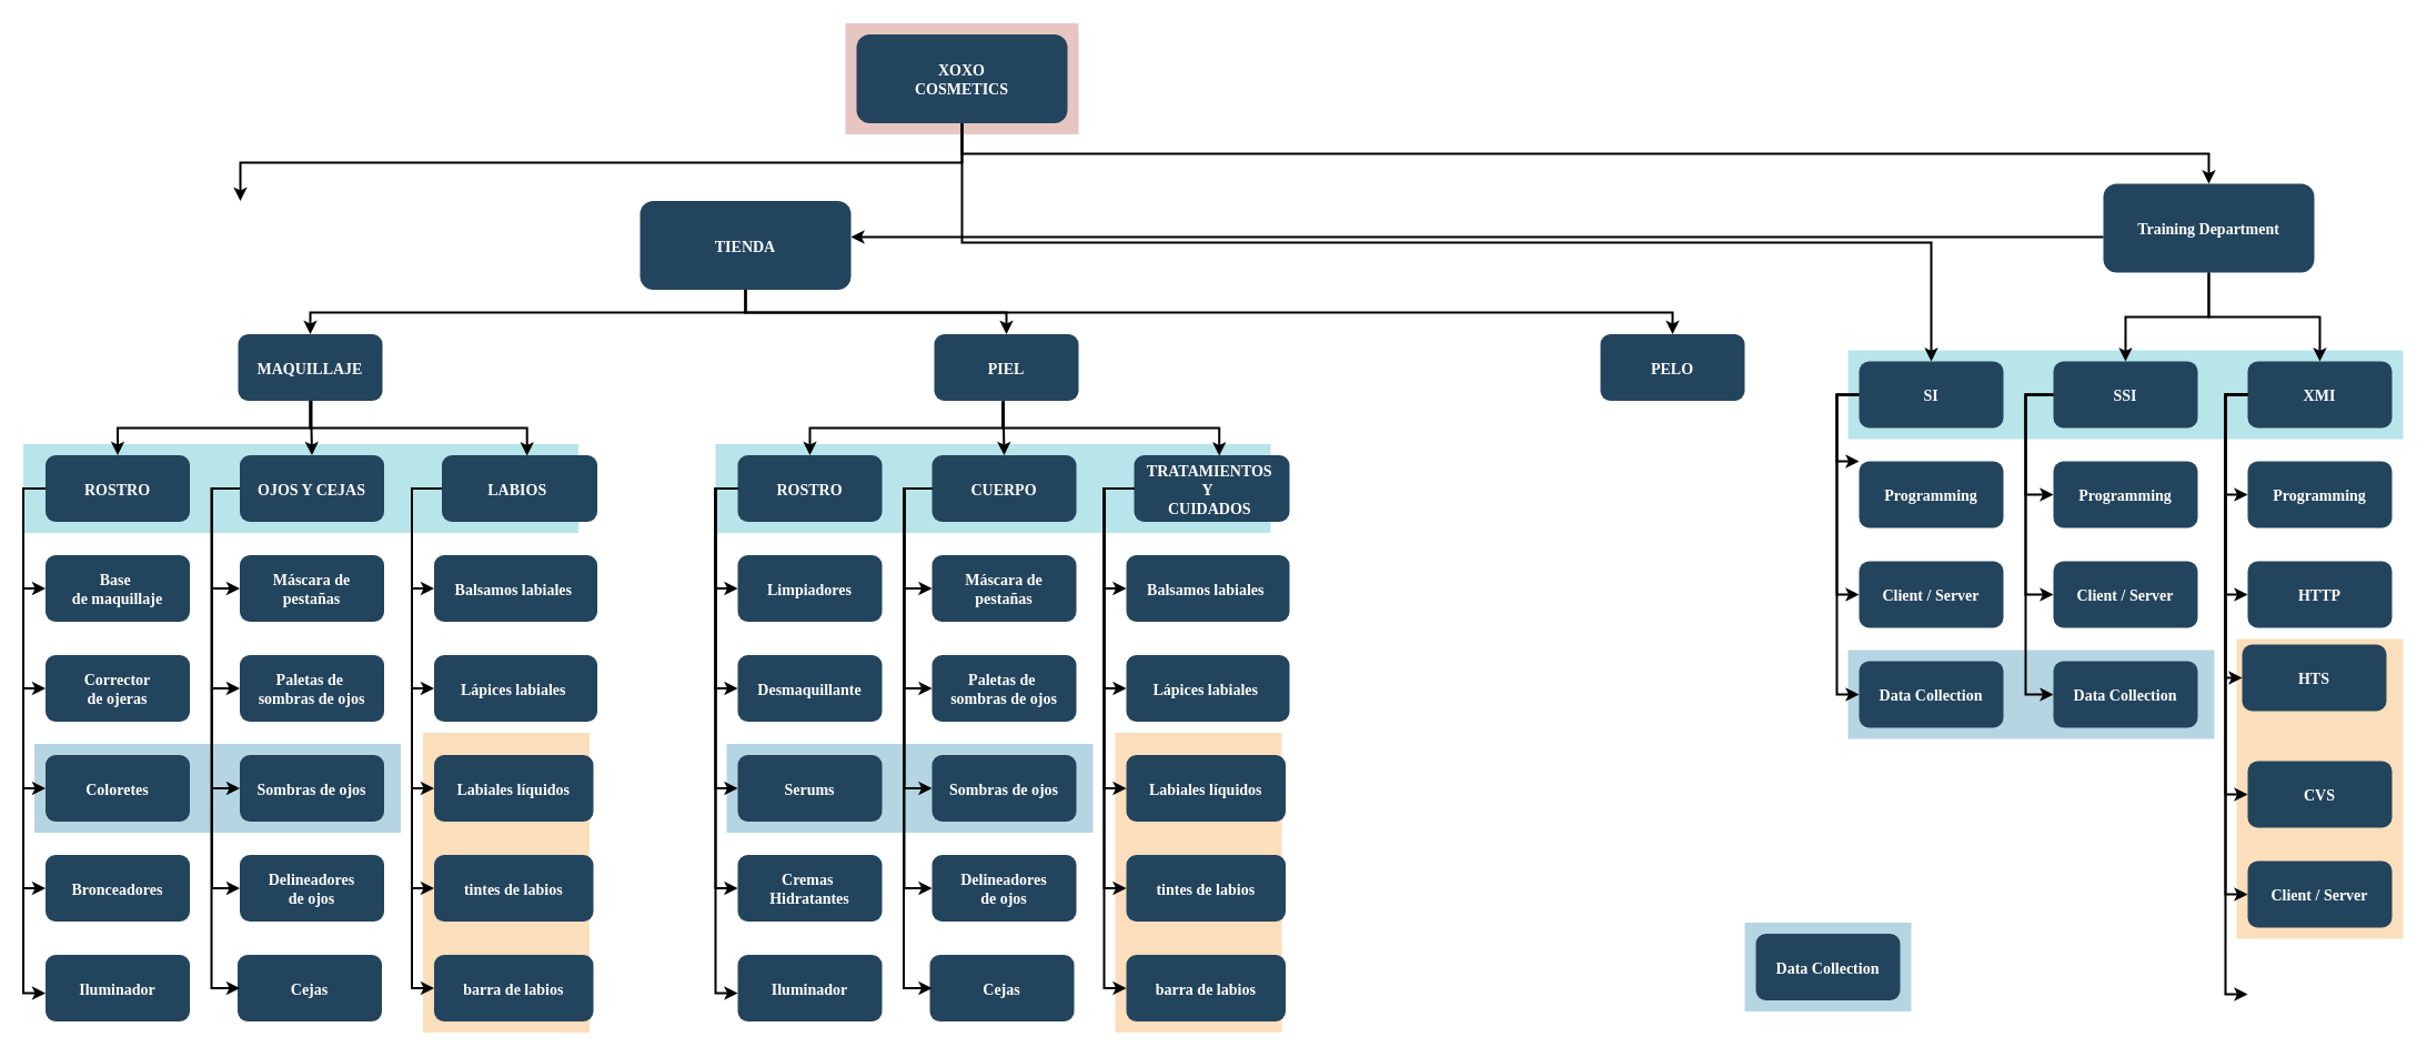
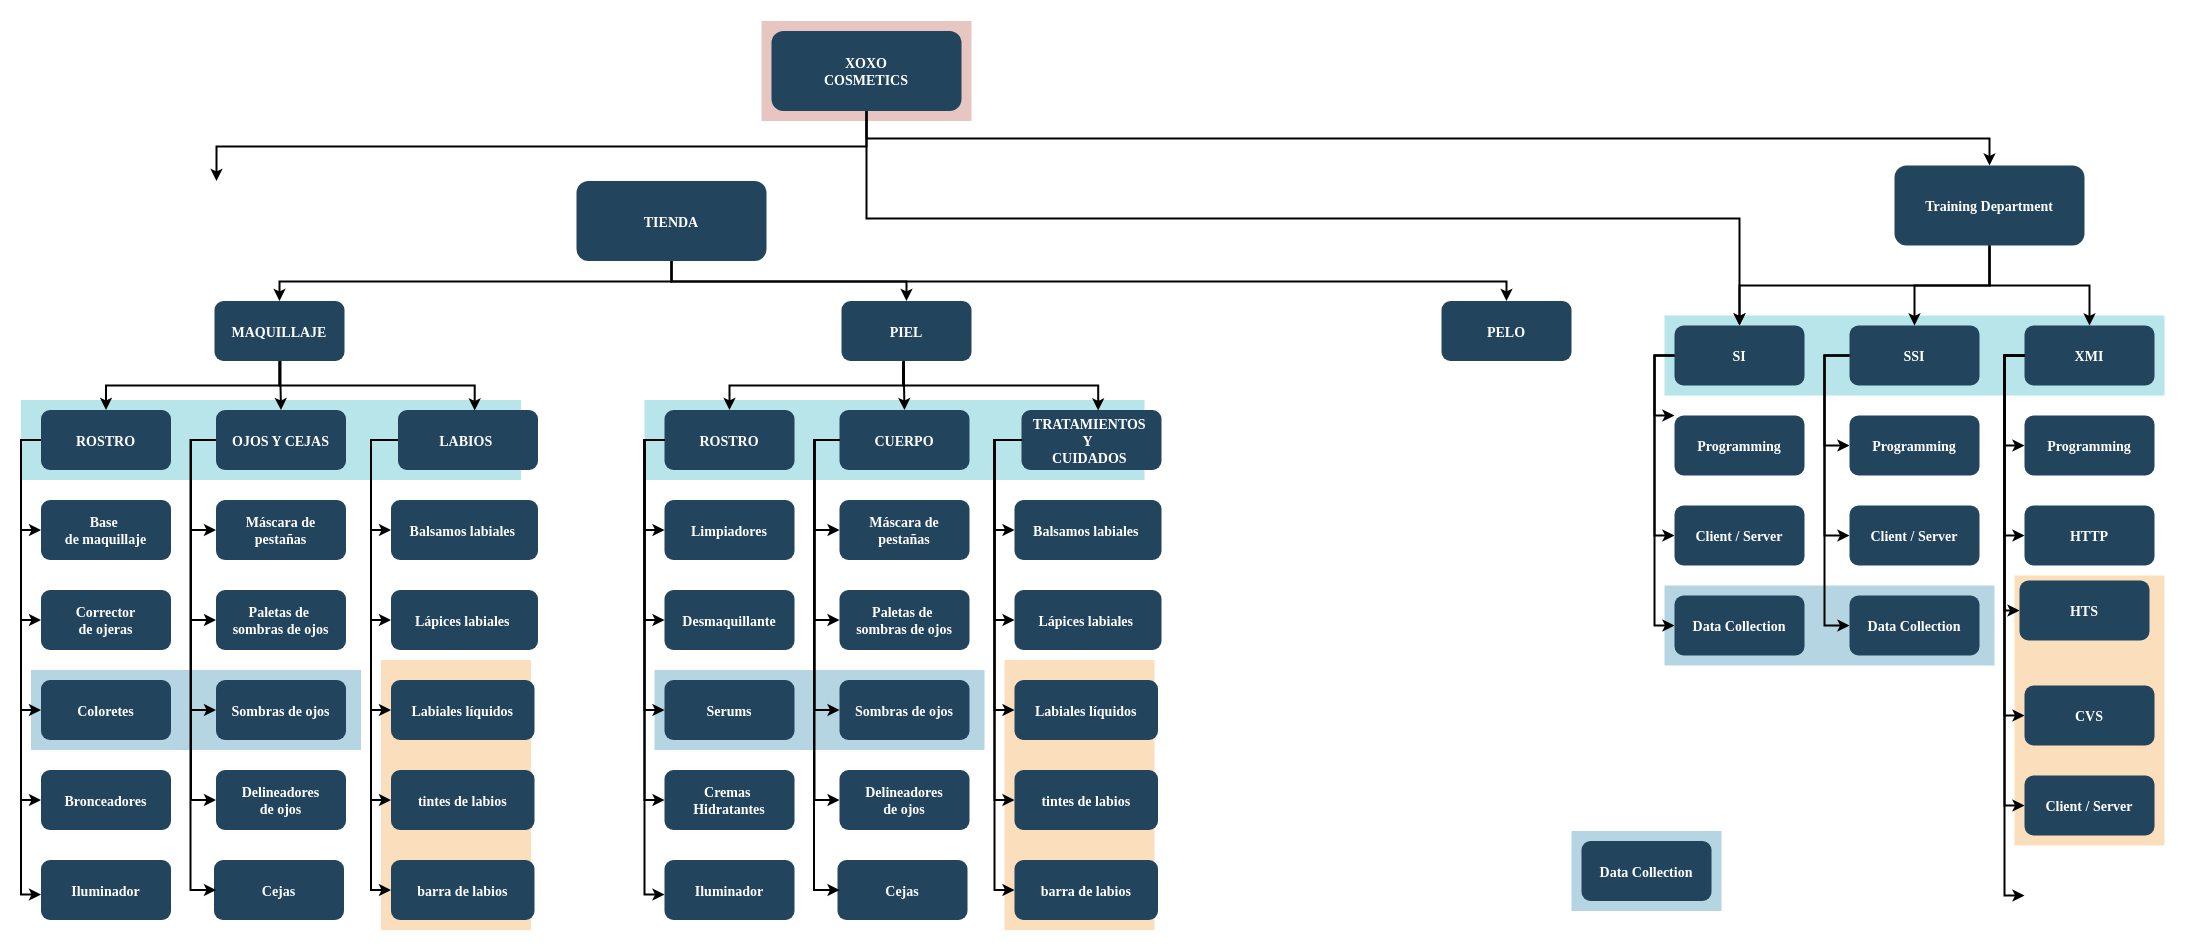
- <mxCell id="48" value="" style="edgeStyle=elbowEdgeStyle;elbow=vertical;strokeWidth=2;rounded=0;" parent="1" source="8" target="10" edge="1"><mxGeometry x="-23" y="135.5" width="100" height="100" as="geometry"><mxPoint x="-9" y="80.5" as="sourcePoint" /><mxPoint x="91" y="-19.5" as="targetPoint" /></mxGeometry></mxCell>
+ <mxCell id="48" value="" style="edgeStyle=elbowEdgeStyle;elbow=vertical;strokeWidth=2;rounded=0" parent="1" source="8" target="15" edge="1"><mxGeometry x="-23" y="135.5" width="100" height="100" as="geometry"><mxPoint x="-9" y="80.5" as="sourcePoint" /><mxPoint x="91" y="-19.5" as="targetPoint" /></mxGeometry></mxCell>
